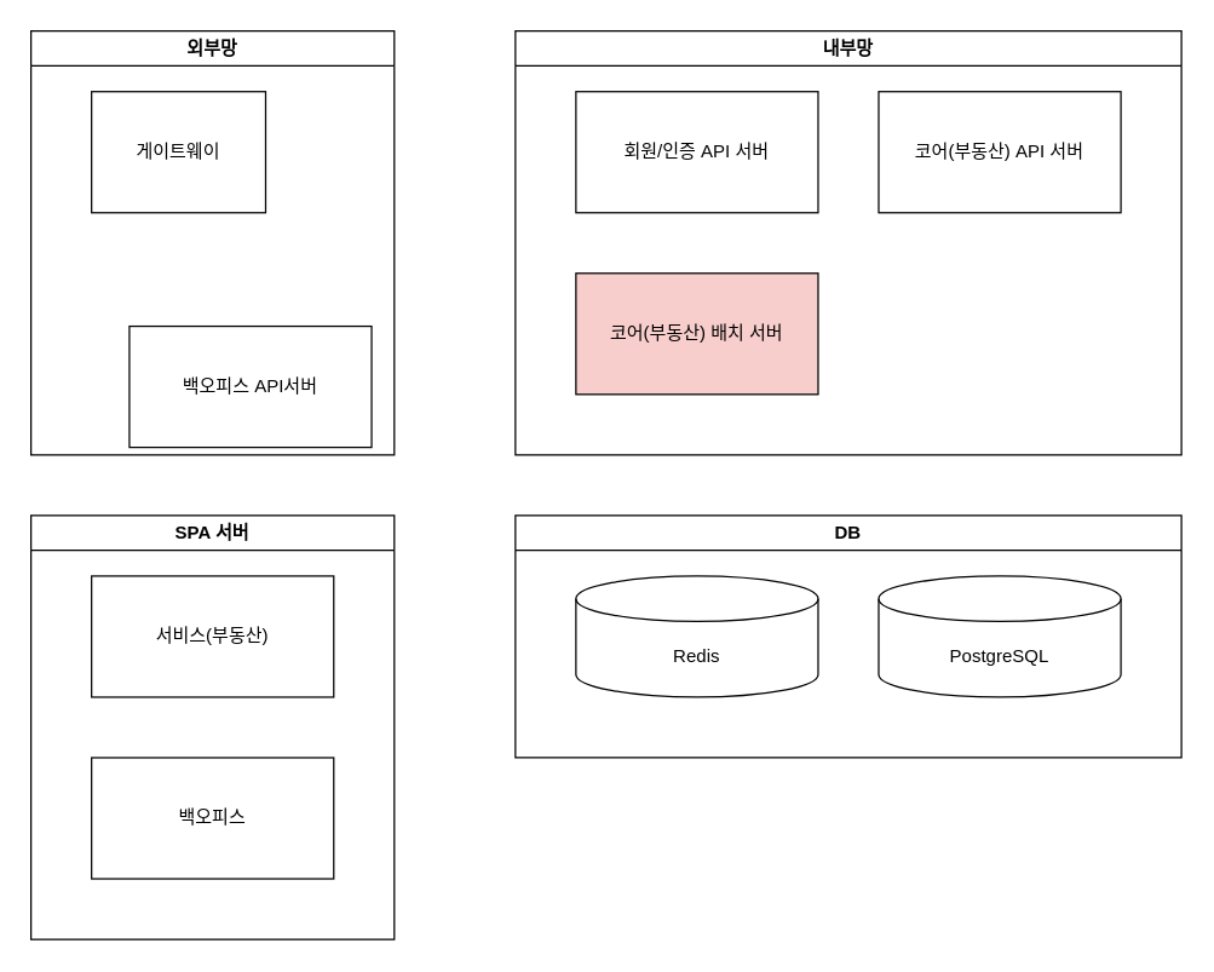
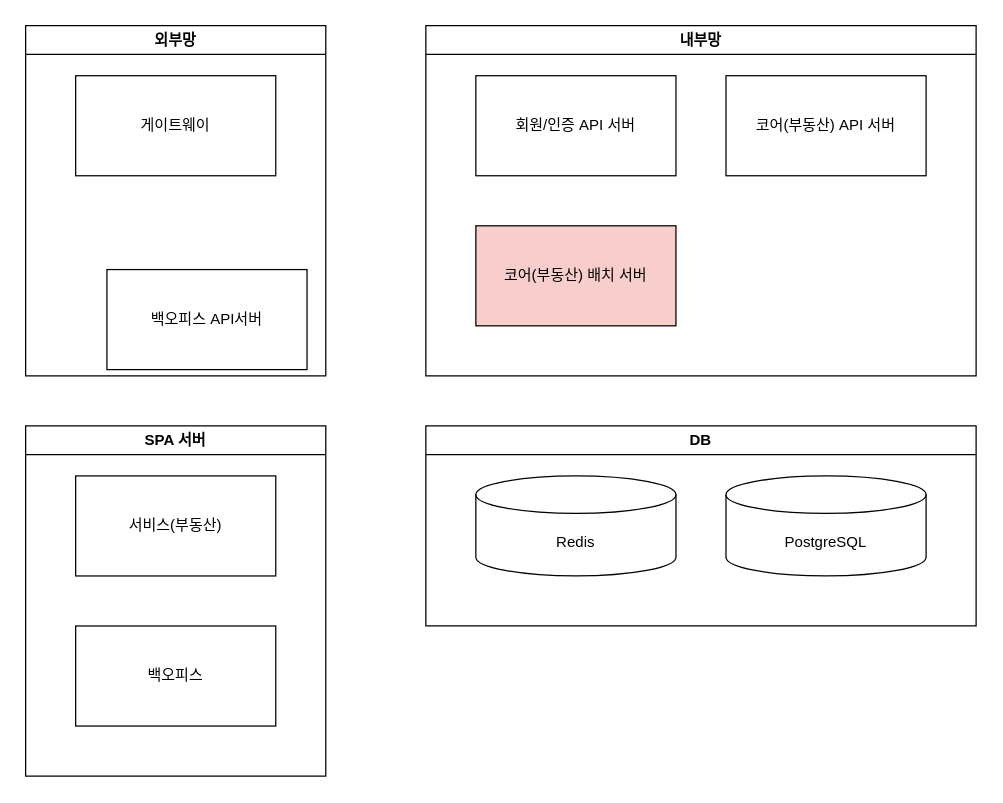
- <mxCell id="7" value="게이트웨이" style="rounded=0;whiteSpace=wrap;html=1;" vertex="1" parent="6"><mxGeometry x="40" y="40" width="115" height="80" as="geometry" /></mxCell>
+ <mxCell id="7" value="게이트웨이" style="rounded=0;whiteSpace=wrap;html=1;" vertex="1" parent="6"><mxGeometry x="40" y="40" width="160" height="80" as="geometry" /></mxCell>
